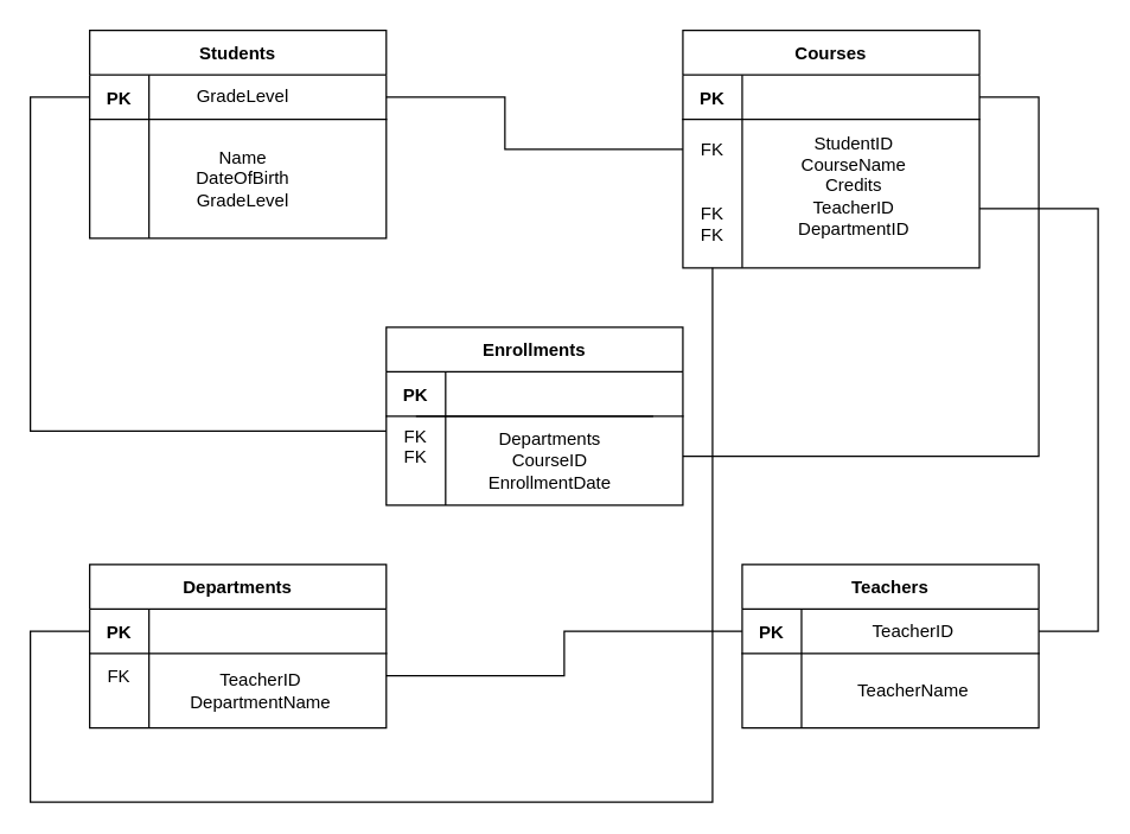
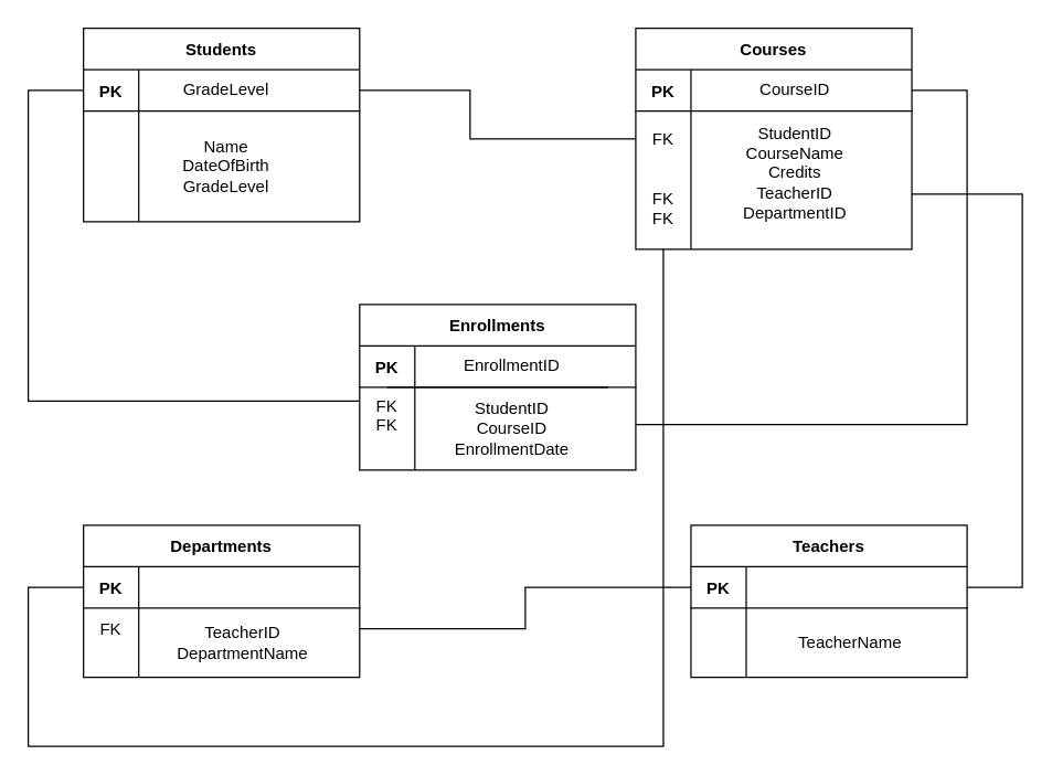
+ <mxCell id="36" value="CourseID" style="text;html=1;align=center;verticalAlign=middle;resizable=0;points=[];autosize=1;strokeColor=none;fillColor=none;" parent="1" vertex="1"><mxGeometry x="540" y="50" width="70" height="30" as="geometry" /></mxCell>
+ <mxCell id="35" value="EnrollmentID" style="text;html=1;align=center;verticalAlign=middle;resizable=0;points=[];autosize=1;strokeColor=none;fillColor=none;" parent="1" vertex="1"><mxGeometry x="325" y="250" width="90" height="30" as="geometry" /></mxCell>
- <mxCell id="37" value="Departments&lt;br&gt;CourseID&lt;br&gt;EnrollmentDate" style="text;html=1;align=center;verticalAlign=middle;resizable=0;points=[];autosize=1;strokeColor=none;fillColor=none;" parent="1" vertex="1"><mxGeometry x="315" y="280" width="110" height="60" as="geometry" /></mxCell>
+ <mxCell id="37" value="StudentID&lt;br&gt;CourseID&lt;br&gt;EnrollmentDate" style="text;html=1;align=center;verticalAlign=middle;resizable=0;points=[];autosize=1;strokeColor=none;fillColor=none;" parent="1" vertex="1"><mxGeometry x="315" y="280" width="110" height="60" as="geometry" /></mxCell>
- <mxCell id="61" value="TeacherID" style="text;html=1;align=center;verticalAlign=middle;resizable=0;points=[];autosize=1;strokeColor=none;fillColor=none;" parent="1" vertex="1"><mxGeometry x="575" y="410" width="80" height="30" as="geometry" /></mxCell>
